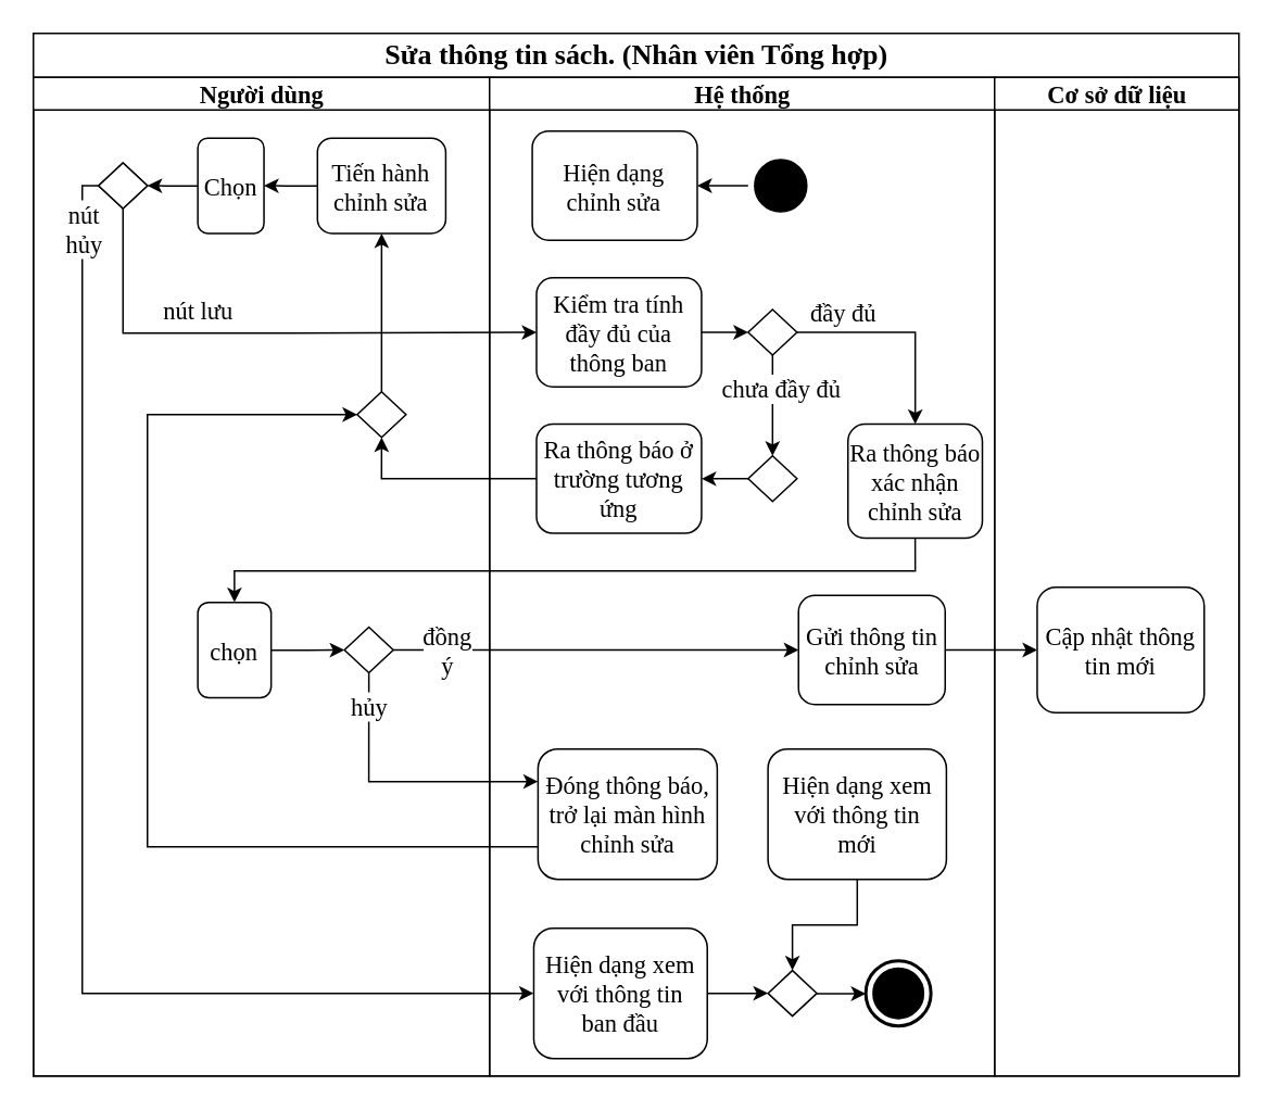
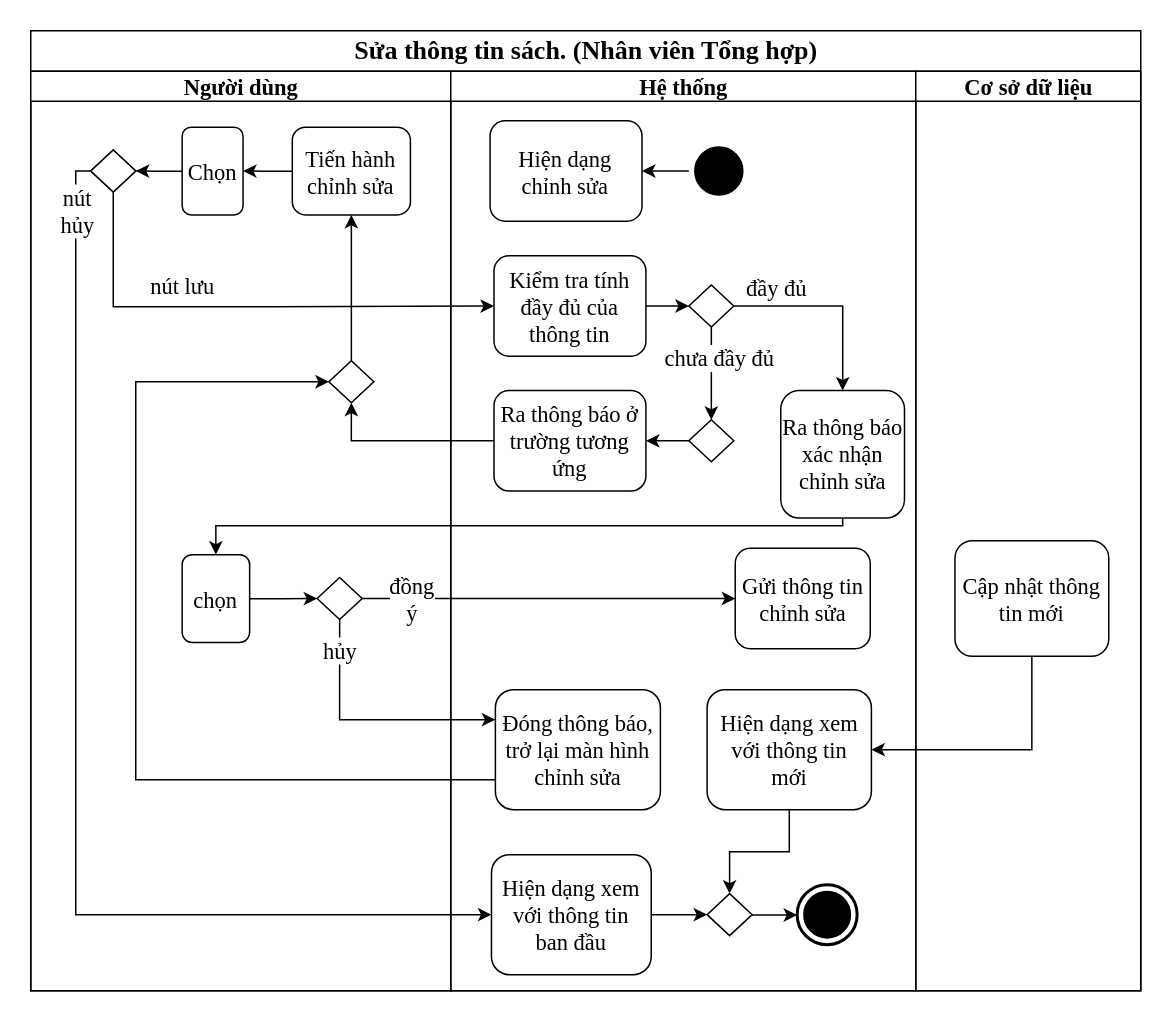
- <mxCell id="20" value="Kiểm tra tính đầy đủ của thông ban" style="shape=rect;html=1;rounded=1;whiteSpace=wrap;align=center;glass=0;strokeColor=#000000;fontFamily=Times New Roman;fontSize=15;" parent="14" vertex="1"><mxGeometry x="28.83" y="123" width="101.28" height="67" as="geometry" /></mxCell>
+ <mxCell id="20" value="Kiểm tra tính đầy đủ của thông tin" style="shape=rect;html=1;rounded=1;whiteSpace=wrap;align=center;glass=0;strokeColor=#000000;fontFamily=Times New Roman;fontSize=15;" parent="14" vertex="1"><mxGeometry x="28.83" y="123" width="101.28" height="67" as="geometry" /></mxCell>
- <mxCell id="26" value="&lt;span style=&quot;font-size: 15px ; line-height: 107% ; font-family: &amp;#34;times new roman&amp;#34; , serif&quot;&gt;Ra thông báo xác nhận chỉnh sửa&lt;/span&gt;" style="shape=rect;html=1;rounded=1;whiteSpace=wrap;align=center;glass=0;strokeColor=#000000;fontFamily=Times New Roman;fontSize=15;" parent="14" vertex="1"><mxGeometry x="220" y="212.88" width="82.5" height="70" as="geometry" /></mxCell>
+ <mxCell id="26" value="&lt;span style=&quot;font-size: 15px ; line-height: 107% ; font-family: &amp;#34;times new roman&amp;#34; , serif&quot;&gt;Ra thông báo xác nhận chỉnh sửa&lt;/span&gt;" style="shape=rect;html=1;rounded=1;whiteSpace=wrap;align=center;glass=0;strokeColor=#000000;fontFamily=Times New Roman;fontSize=15;" parent="14" vertex="1"><mxGeometry x="220" y="212.88" width="82.5" height="85" as="geometry" /></mxCell>
- <mxCell id="51" value="" style="edgeStyle=orthogonalEdgeStyle;rounded=0;orthogonalLoop=1;jettySize=auto;html=1;exitX=1;exitY=0.5;exitDx=0;exitDy=0;fontSize=15;" parent="2" source="34" target="40" edge="1"><mxGeometry relative="1" as="geometry"><mxPoint x="470.91" y="449.25" as="sourcePoint" /><mxPoint x="628.41" y="469.25" as="targetPoint" /><Array as="points" /></mxGeometry></mxCell>
+ <mxCell id="52" style="edgeStyle=orthogonalEdgeStyle;rounded=0;orthogonalLoop=1;jettySize=auto;html=1;entryX=1;entryY=0.5;entryDx=0;entryDy=0;exitX=0.5;exitY=1;exitDx=0;exitDy=0;" parent="2" source="40" target="36" edge="1"><mxGeometry relative="1" as="geometry"><mxPoint x="492.91" y="547.25" as="targetPoint" /><Array as="points"><mxPoint x="667.93" y="479.25" /></Array></mxGeometry></mxCell>
